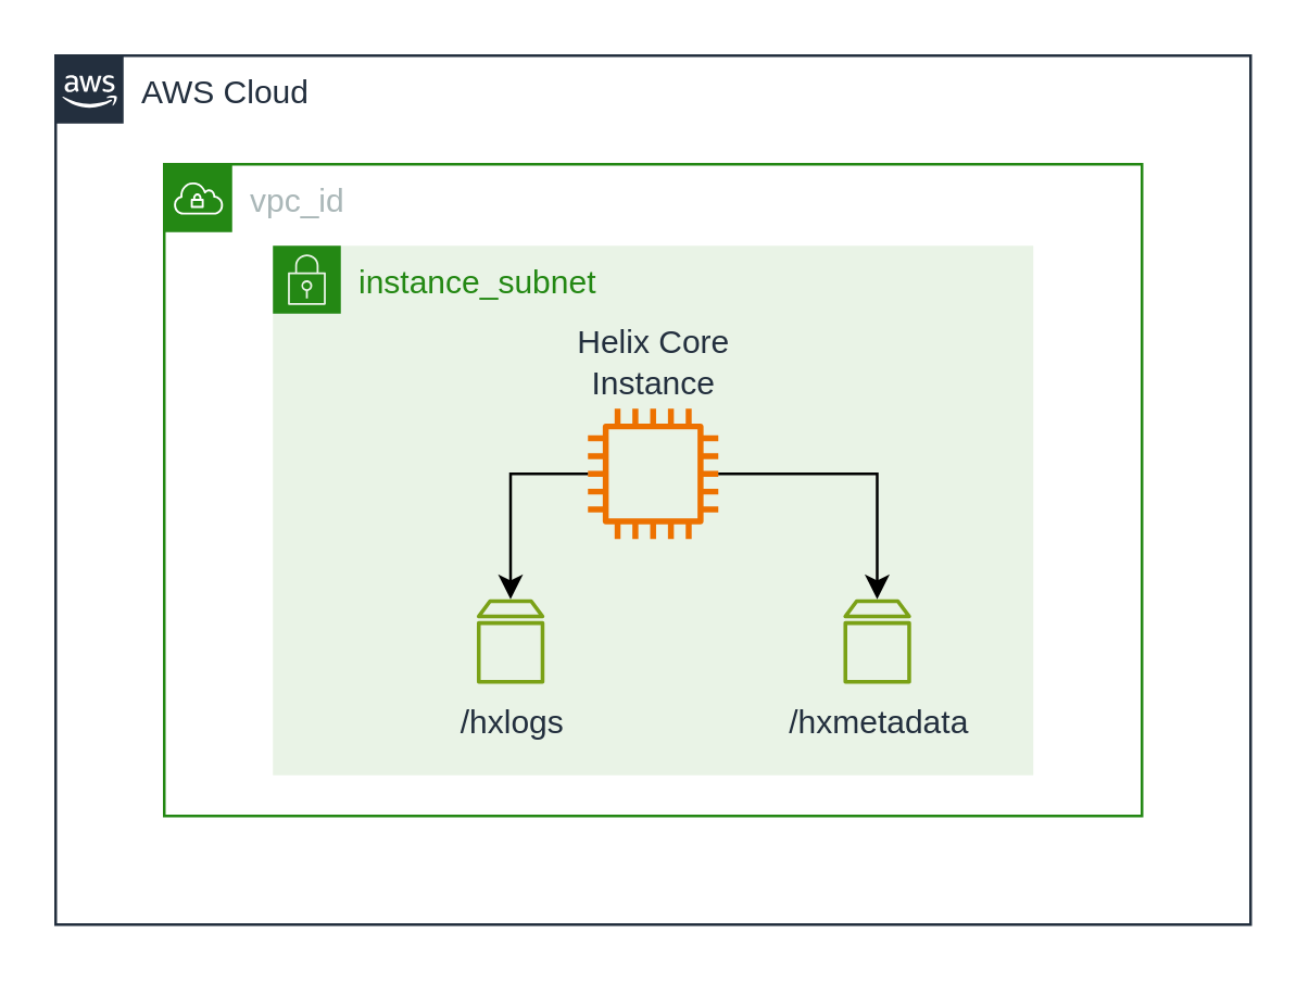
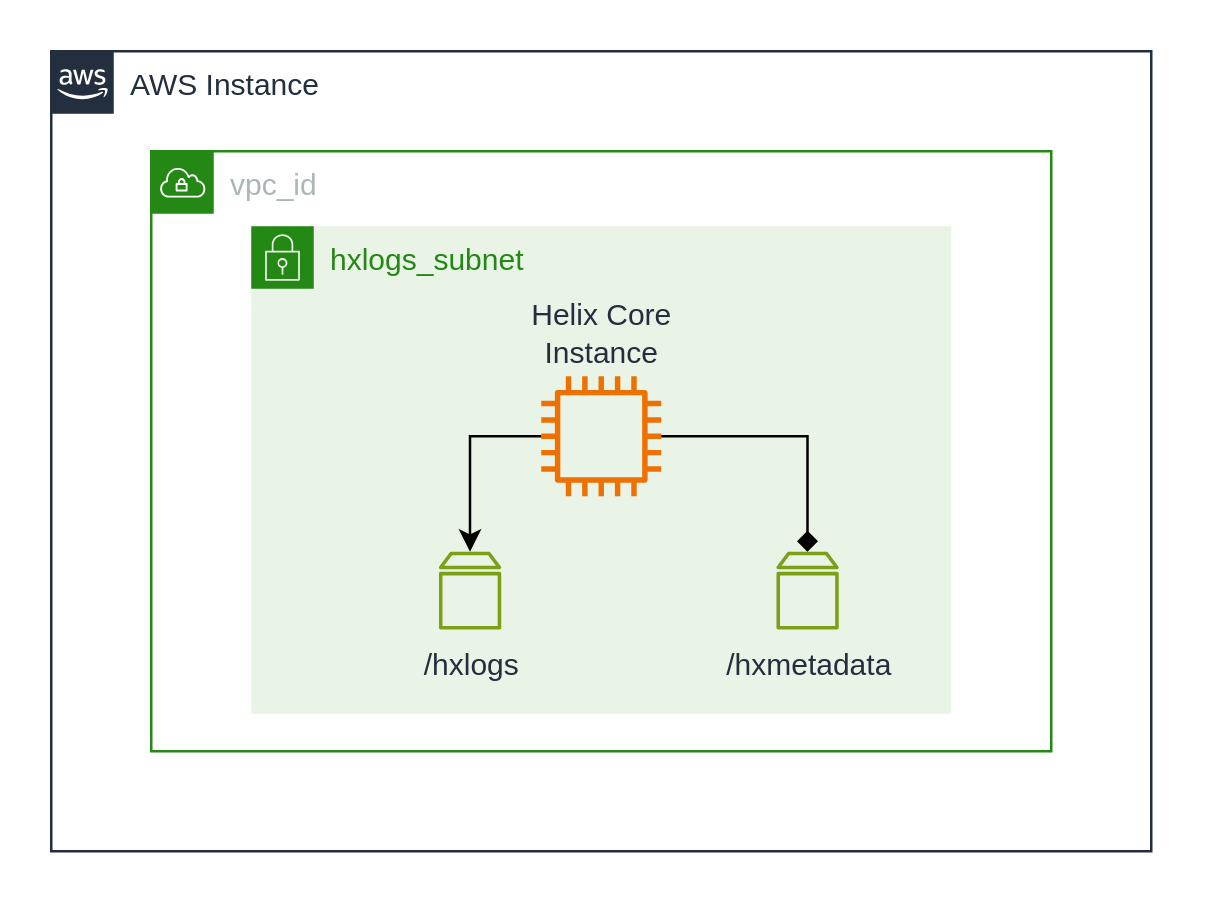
- <mxCell id="2" value="AWS Cloud" style="points=[[0,0],[0.25,0],[0.5,0],[0.75,0],[1,0],[1,0.25],[1,0.5],[1,0.75],[1,1],[0.75,1],[0.5,1],[0.25,1],[0,1],[0,0.75],[0,0.5],[0,0.25]];outlineConnect=0;gradientColor=none;html=1;whiteSpace=wrap;fontSize=12;fontStyle=0;container=1;pointerEvents=0;collapsible=0;recursiveResize=0;shape=mxgraph.aws4.group;grIcon=mxgraph.aws4.group_aws_cloud_alt;strokeColor=#232F3E;fillColor=none;verticalAlign=top;align=left;spacingLeft=30;fontColor=#232F3E;dashed=0;" parent="1" vertex="1"><mxGeometry x="20" y="20" width="440" height="320" as="geometry" /></mxCell>
+ <mxCell id="2" value="AWS Instance" style="points=[[0,0],[0.25,0],[0.5,0],[0.75,0],[1,0],[1,0.25],[1,0.5],[1,0.75],[1,1],[0.75,1],[0.5,1],[0.25,1],[0,1],[0,0.75],[0,0.5],[0,0.25]];outlineConnect=0;gradientColor=none;html=1;whiteSpace=wrap;fontSize=12;fontStyle=0;container=1;pointerEvents=0;collapsible=0;recursiveResize=0;shape=mxgraph.aws4.group;grIcon=mxgraph.aws4.group_aws_cloud_alt;strokeColor=#232F3E;fillColor=none;verticalAlign=top;align=left;spacingLeft=30;fontColor=#232F3E;dashed=0;" parent="1" vertex="1"><mxGeometry x="20" y="20" width="440" height="320" as="geometry" /></mxCell>
- <mxCell id="4" value="instance_subnet" style="points=[[0,0],[0.25,0],[0.5,0],[0.75,0],[1,0],[1,0.25],[1,0.5],[1,0.75],[1,1],[0.75,1],[0.5,1],[0.25,1],[0,1],[0,0.75],[0,0.5],[0,0.25]];outlineConnect=0;gradientColor=none;html=1;whiteSpace=wrap;fontSize=12;fontStyle=0;container=1;pointerEvents=0;collapsible=0;recursiveResize=0;shape=mxgraph.aws4.group;grIcon=mxgraph.aws4.group_security_group;grStroke=0;strokeColor=#248814;fillColor=#E9F3E6;verticalAlign=top;align=left;spacingLeft=30;fontColor=#248814;dashed=0;" parent="3" vertex="1"><mxGeometry x="40" y="30" width="280" height="195" as="geometry" /></mxCell>
+ <mxCell id="4" value="hxlogs_subnet" style="points=[[0,0],[0.25,0],[0.5,0],[0.75,0],[1,0],[1,0.25],[1,0.5],[1,0.75],[1,1],[0.75,1],[0.5,1],[0.25,1],[0,1],[0,0.75],[0,0.5],[0,0.25]];outlineConnect=0;gradientColor=none;html=1;whiteSpace=wrap;fontSize=12;fontStyle=0;container=1;pointerEvents=0;collapsible=0;recursiveResize=0;shape=mxgraph.aws4.group;grIcon=mxgraph.aws4.group_security_group;grStroke=0;strokeColor=#248814;fillColor=#E9F3E6;verticalAlign=top;align=left;spacingLeft=30;fontColor=#248814;dashed=0;" parent="3" vertex="1"><mxGeometry x="40" y="30" width="280" height="195" as="geometry" /></mxCell>
- <mxCell id="11" style="edgeStyle=orthogonalEdgeStyle;rounded=0;orthogonalLoop=1;jettySize=auto;html=1;" parent="4" source="8" target="6" edge="1"><mxGeometry relative="1" as="geometry" /></mxCell>
+ <mxCell id="11" style="edgeStyle=orthogonalEdgeStyle;rounded=0;orthogonalLoop=1;jettySize=auto;html=1;endArrow=diamond;" parent="4" source="8" target="6" edge="1"><mxGeometry relative="1" as="geometry" /></mxCell>
